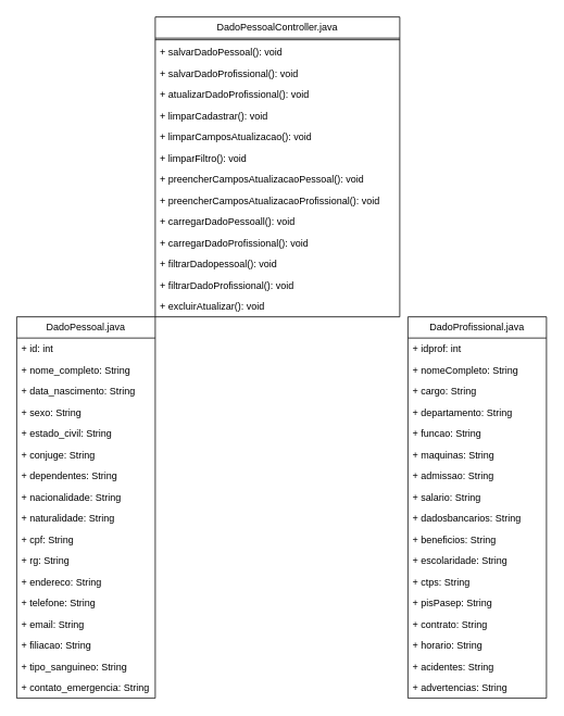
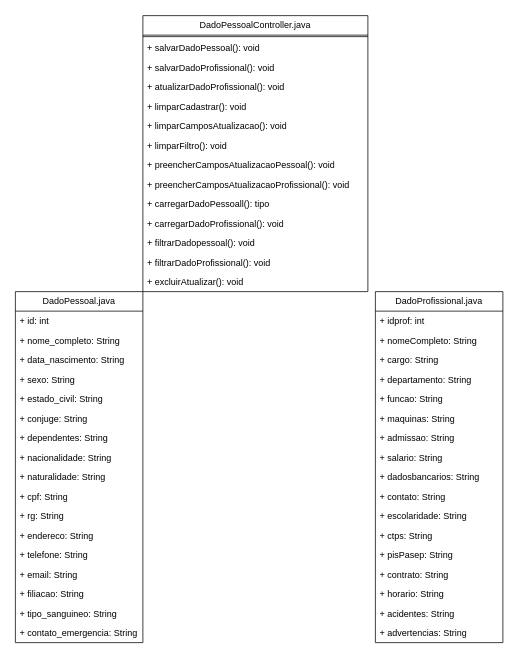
- <mxCell id="12" value="&lt;div&gt;+ carregarDadoPessoall(): void&lt;/div&gt;" style="text;strokeColor=none;fillColor=none;align=left;verticalAlign=top;spacingLeft=4;spacingRight=4;overflow=hidden;rotatable=0;points=[[0,0.5],[1,0.5]];portConstraint=eastwest;whiteSpace=wrap;html=1;" vertex="1" parent="2"><mxGeometry y="238" width="300" height="26" as="geometry" /></mxCell>
+ <mxCell id="12" value="&lt;div&gt;+ carregarDadoPessoall(): tipo&lt;/div&gt;" style="text;strokeColor=none;fillColor=none;align=left;verticalAlign=top;spacingLeft=4;spacingRight=4;overflow=hidden;rotatable=0;points=[[0,0.5],[1,0.5]];portConstraint=eastwest;whiteSpace=wrap;html=1;" vertex="1" parent="2"><mxGeometry y="238" width="300" height="26" as="geometry" /></mxCell>
- <mxCell id="45" value="+ beneficios: String" style="text;strokeColor=none;fillColor=none;align=left;verticalAlign=top;spacingLeft=4;spacingRight=4;overflow=hidden;rotatable=0;points=[[0,0.5],[1,0.5]];portConstraint=eastwest;whiteSpace=wrap;html=1;" vertex="1" parent="35"><mxGeometry y="260" width="170" height="26" as="geometry" /></mxCell>
+ <mxCell id="45" value="+ contato: String" style="text;strokeColor=none;fillColor=none;align=left;verticalAlign=top;spacingLeft=4;spacingRight=4;overflow=hidden;rotatable=0;points=[[0,0.5],[1,0.5]];portConstraint=eastwest;whiteSpace=wrap;html=1;" vertex="1" parent="35"><mxGeometry y="260" width="170" height="26" as="geometry" /></mxCell>
